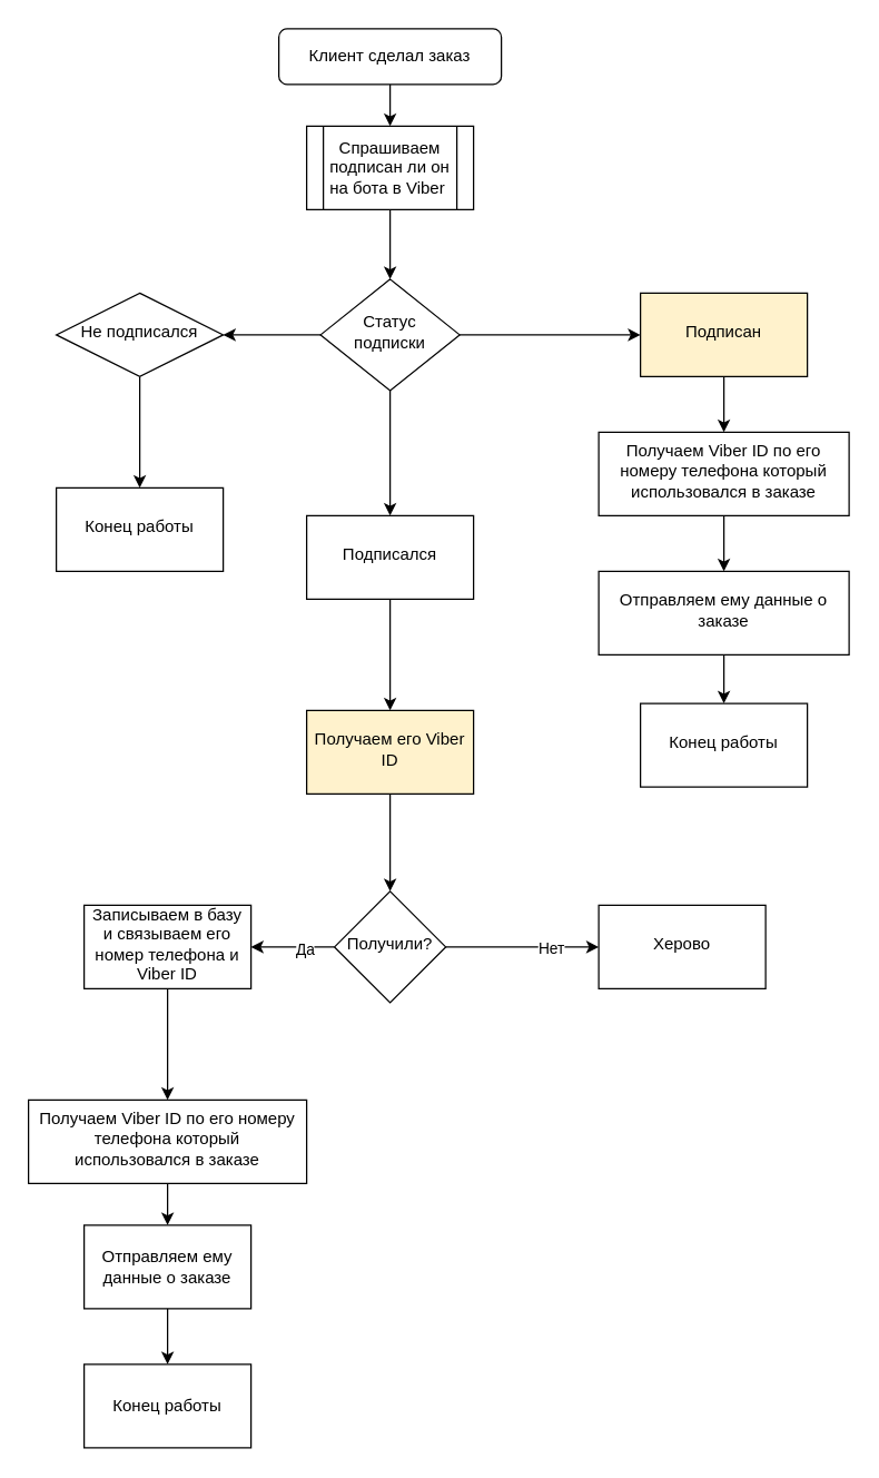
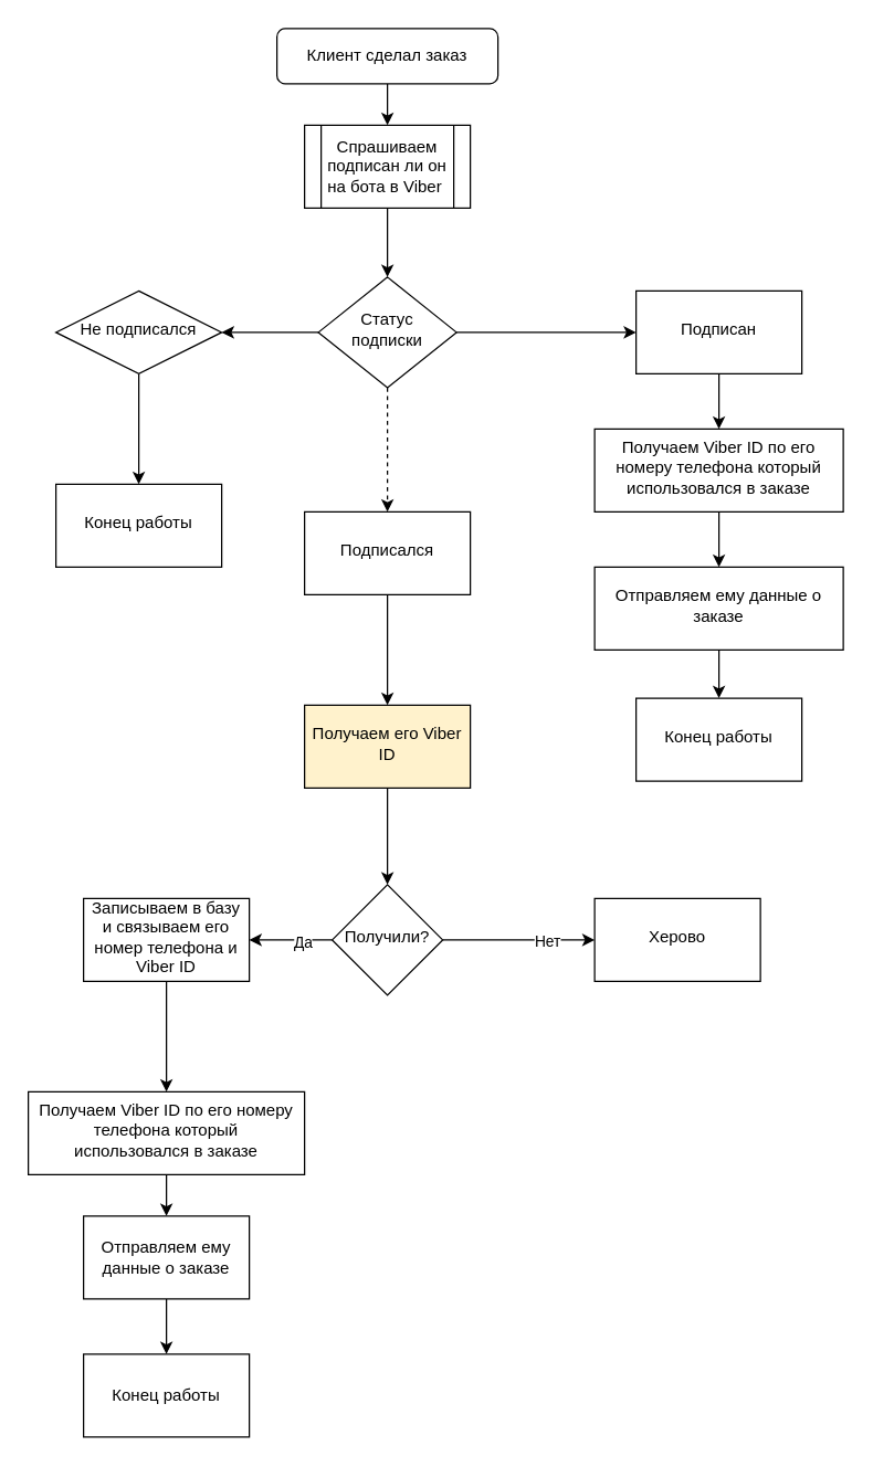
- <mxCell id="13" value="Подписан" style="whiteSpace=wrap;html=1;shadow=0;strokeWidth=1;spacing=6;spacingTop=-4;fillColor=#fff2cc;" vertex="1" parent="1"><mxGeometry x="460" y="210" width="120" height="60" as="geometry" /></mxCell>
+ <mxCell id="13" value="Подписан" style="whiteSpace=wrap;html=1;shadow=0;strokeWidth=1;spacing=6;spacingTop=-4;" vertex="1" parent="1"><mxGeometry x="460" y="210" width="120" height="60" as="geometry" /></mxCell>
- <mxCell id="6" value="" style="edgeStyle=orthogonalEdgeStyle;rounded=0;orthogonalLoop=1;jettySize=auto;html=1;" edge="1" parent="1" source="7" target="15"><mxGeometry relative="1" as="geometry" /></mxCell>
+ <mxCell id="6" value="" style="edgeStyle=orthogonalEdgeStyle;rounded=0;orthogonalLoop=1;jettySize=auto;html=1;dashed=1;" edge="1" parent="1" source="7" target="15"><mxGeometry relative="1" as="geometry" /></mxCell>
